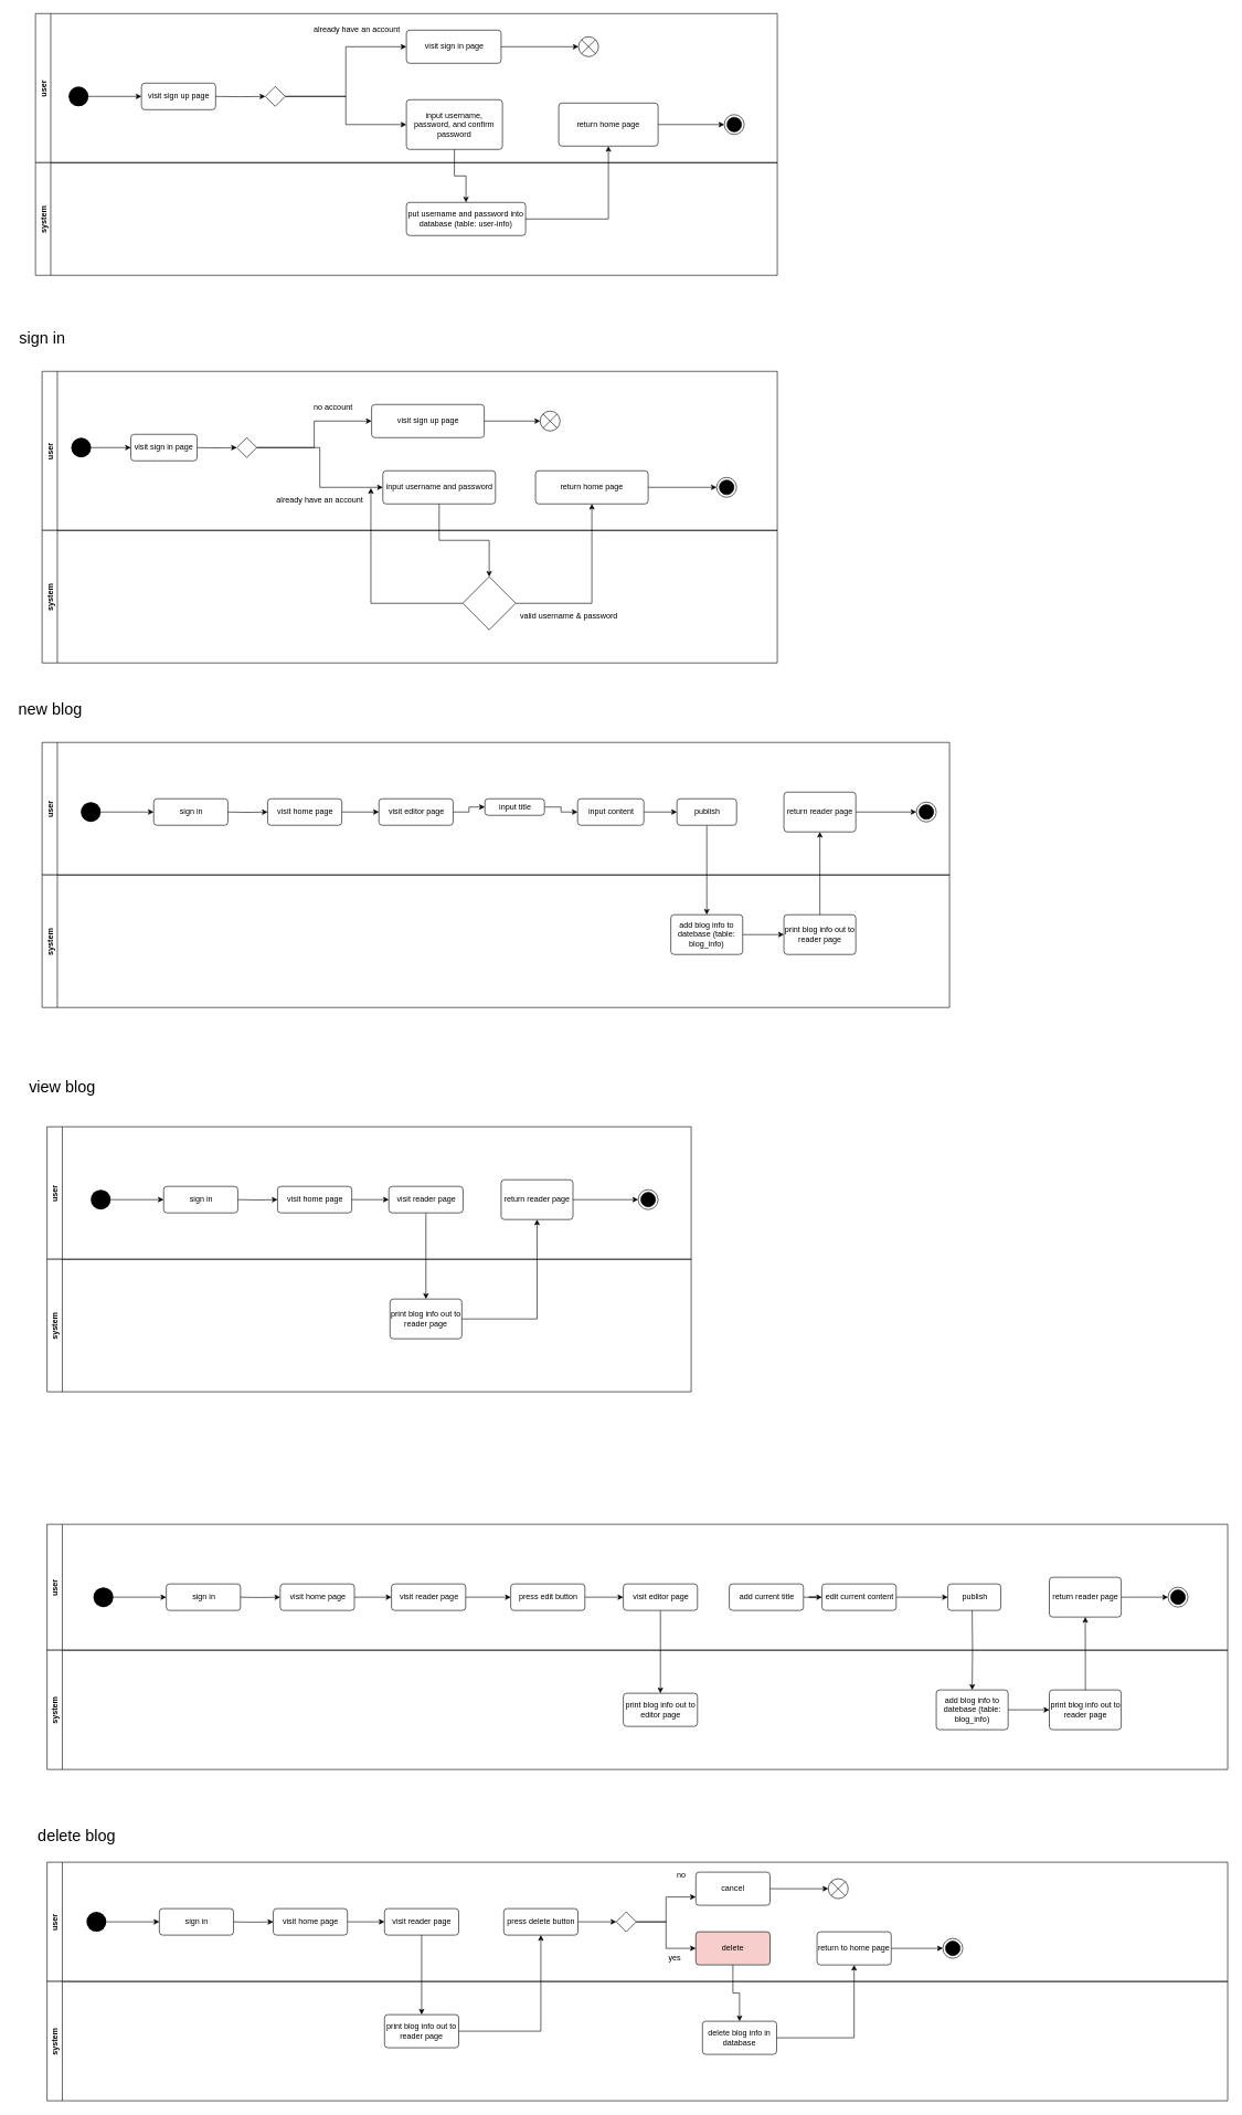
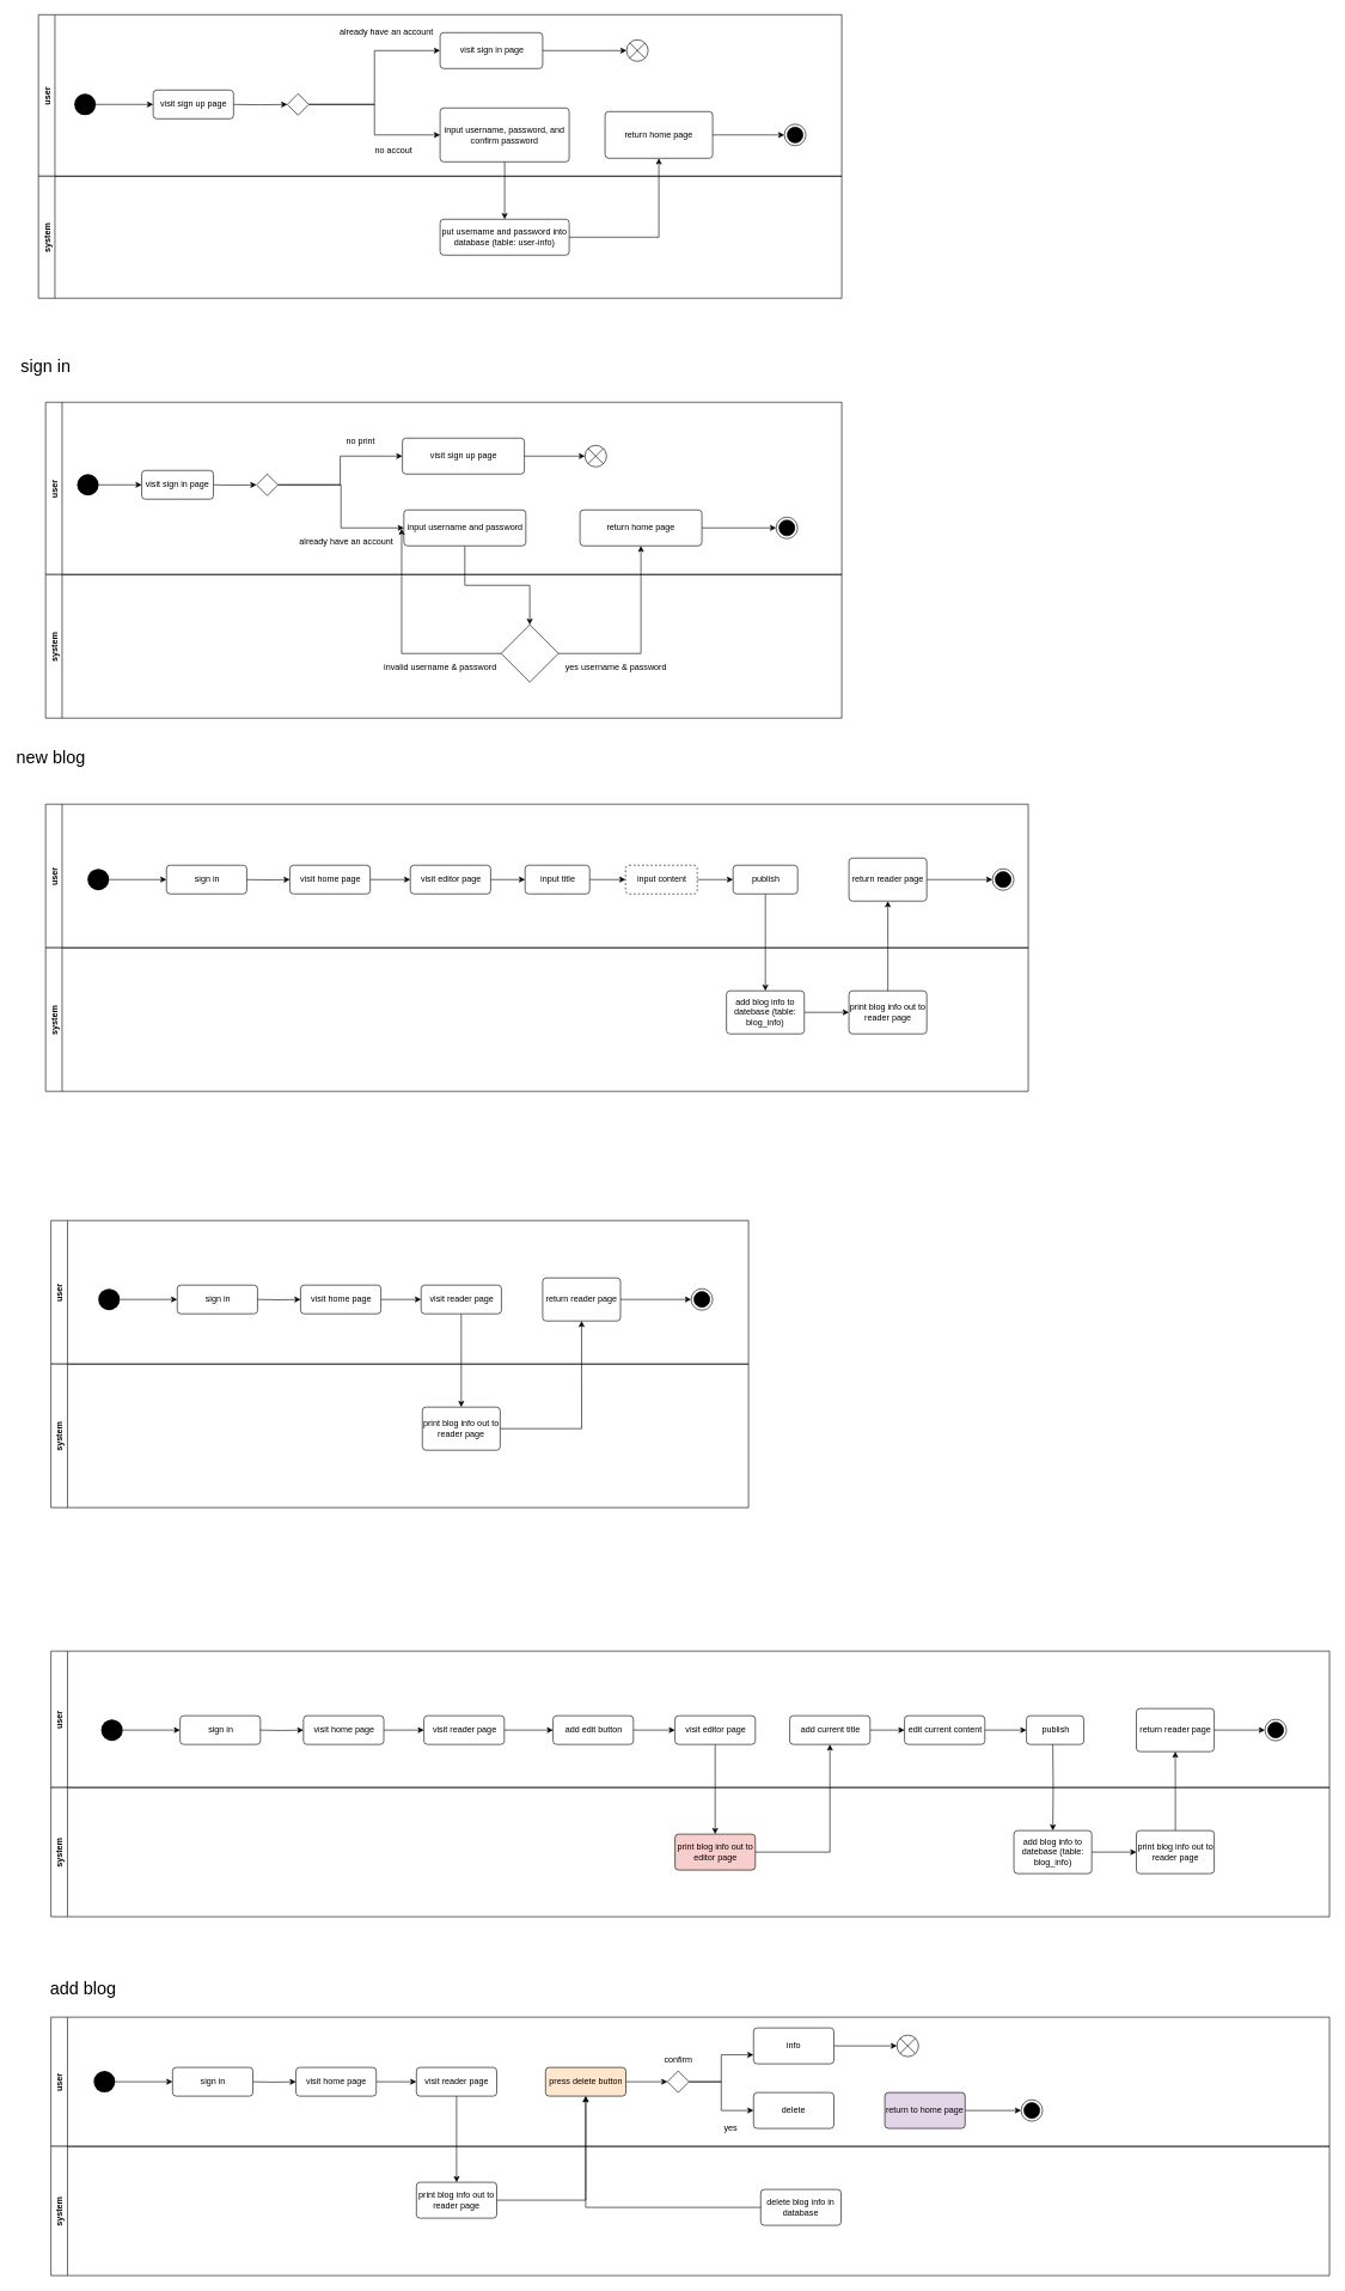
- <mxCell id="82" value="input username, password, and confirm password" style="html=1;align=center;verticalAlign=middle;rounded=1;absoluteArcSize=1;arcSize=10;dashed=0;whiteSpace=wrap;" vertex="1" parent="81"><mxGeometry x="560" y="130" width="145" height="75" as="geometry" /></mxCell>
+ <mxCell id="82" value="input username, password, and confirm password" style="html=1;align=center;verticalAlign=middle;rounded=1;absoluteArcSize=1;arcSize=10;dashed=0;whiteSpace=wrap;" vertex="1" parent="81"><mxGeometry x="560" y="130" width="180" height="75" as="geometry" /></mxCell>
+ <mxCell id="89" value="no accout" style="text;html=1;align=center;verticalAlign=middle;resizable=0;points=[];autosize=1;strokeColor=none;fillColor=none;" vertex="1" parent="81"><mxGeometry x="460" y="180" width="70" height="20" as="geometry" /></mxCell>
- <mxCell id="15" value="&lt;font style=&quot;font-size: 12px;&quot;&gt;no account&lt;/font&gt;" style="text;html=1;align=center;verticalAlign=middle;resizable=0;points=[];autosize=1;strokeColor=none;fillColor=none;fontSize=24;" vertex="1" parent="1"><mxGeometry x="467" y="590" width="70" height="40" as="geometry" /></mxCell>
+ <mxCell id="15" value="&lt;font style=&quot;font-size: 12px;&quot;&gt;no print&lt;/font&gt;" style="text;html=1;align=center;verticalAlign=middle;resizable=0;points=[];autosize=1;strokeColor=none;fillColor=none;fontSize=24;" vertex="1" parent="1"><mxGeometry x="467" y="590" width="70" height="40" as="geometry" /></mxCell>
- <mxCell id="9" value="input username and password" style="html=1;align=center;verticalAlign=middle;rounded=1;absoluteArcSize=1;arcSize=10;dashed=0;whiteSpace=wrap;" vertex="1" parent="1"><mxGeometry x="577.5" y="710" width="170" height="50" as="geometry" /></mxCell>
+ <mxCell id="9" value="input username and password" style="html=1;align=center;verticalAlign=middle;rounded=1;absoluteArcSize=1;arcSize=10;dashed=0;whiteSpace=wrap;" vertex="1" parent="1"><mxGeometry x="562.5" y="710" width="170" height="50" as="geometry" /></mxCell>
+ <mxCell id="102" value="invalid username &amp;amp; password" style="text;html=1;align=center;verticalAlign=middle;resizable=0;points=[];autosize=1;strokeColor=none;fillColor=none;fontSize=12;" vertex="1" parent="99"><mxGeometry x="465" y="120" width="170" height="20" as="geometry" /></mxCell>
- <mxCell id="101" value="valid username &amp;amp; password" style="text;html=1;align=center;verticalAlign=middle;resizable=0;points=[];autosize=1;strokeColor=none;fillColor=none;fontSize=12;" vertex="1" parent="99"><mxGeometry x="715" y="120" width="160" height="20" as="geometry" /></mxCell>
+ <mxCell id="101" value="yes username &amp;amp; password" style="text;html=1;align=center;verticalAlign=middle;resizable=0;points=[];autosize=1;strokeColor=none;fillColor=none;fontSize=12;" vertex="1" parent="99"><mxGeometry x="715" y="120" width="160" height="20" as="geometry" /></mxCell>
- <mxCell id="27" value="&lt;font style=&quot;font-size: 24px;&quot;&gt;new blog&lt;/font&gt;" style="text;html=1;align=center;verticalAlign=middle;resizable=0;points=[];autosize=1;strokeColor=none;fillColor=none;" vertex="1" parent="1"><mxGeometry x="20" y="1060" width="110" height="20" as="geometry" /></mxCell>
+ <mxCell id="27" value="&lt;font style=&quot;font-size: 24px;&quot;&gt;new blog&lt;/font&gt;" style="text;html=1;align=center;verticalAlign=middle;resizable=0;points=[];autosize=1;strokeColor=none;fillColor=none;" vertex="1" parent="1"><mxGeometry x="15" y="1045" width="110" height="20" as="geometry" /></mxCell>
- <mxCell id="36" value="input title" style="html=1;align=center;verticalAlign=middle;rounded=1;absoluteArcSize=1;arcSize=10;dashed=0;" vertex="1" parent="1"><mxGeometry x="731.5" y="1205" width="90" height="25" as="geometry" /></mxCell>
+ <mxCell id="36" value="input title" style="html=1;align=center;verticalAlign=middle;rounded=1;absoluteArcSize=1;arcSize=10;dashed=0;" vertex="1" parent="1"><mxGeometry x="731.5" y="1205" width="90" height="40" as="geometry" /></mxCell>
- <mxCell id="34" value="input content" style="html=1;align=center;verticalAlign=middle;rounded=1;absoluteArcSize=1;arcSize=10;dashed=0;" vertex="1" parent="1"><mxGeometry x="871.5" y="1205" width="100" height="40" as="geometry" /></mxCell>
+ <mxCell id="34" value="input content" style="html=1;align=center;verticalAlign=middle;rounded=1;absoluteArcSize=1;arcSize=10;dashed=1;" vertex="1" parent="1"><mxGeometry x="871.5" y="1205" width="100" height="40" as="geometry" /></mxCell>
- <mxCell id="42" value="&lt;font style=&quot;font-size: 24px;&quot;&gt;view blog&lt;/font&gt;" style="text;html=1;align=center;verticalAlign=middle;resizable=0;points=[];autosize=1;strokeColor=none;fillColor=none;" vertex="1" parent="1"><mxGeometry x="33" y="1630" width="120" height="20" as="geometry" /></mxCell>
- <mxCell id="57" value="press edit button" style="html=1;align=center;verticalAlign=middle;rounded=1;absoluteArcSize=1;arcSize=10;dashed=0;" vertex="1" parent="1"><mxGeometry x="770.5" y="2390" width="112" height="40" as="geometry" /></mxCell>
+ <mxCell id="57" value="add edit button" style="html=1;align=center;verticalAlign=middle;rounded=1;absoluteArcSize=1;arcSize=10;dashed=0;" vertex="1" parent="1"><mxGeometry x="770.5" y="2390" width="112" height="40" as="geometry" /></mxCell>
- <mxCell id="64" value="edit current content" style="html=1;align=center;verticalAlign=middle;rounded=1;absoluteArcSize=1;arcSize=10;dashed=0;" vertex="1" parent="1"><mxGeometry x="1240.5" y="2390" width="112" height="40" as="geometry" /></mxCell>
+ <mxCell id="64" value="edit current content" style="html=1;align=center;verticalAlign=middle;rounded=1;absoluteArcSize=1;arcSize=10;dashed=0;" vertex="1" parent="1"><mxGeometry x="1260.5" y="2390" width="112" height="40" as="geometry" /></mxCell>
+ <mxCell id="122" style="edgeStyle=orthogonalEdgeStyle;rounded=0;orthogonalLoop=1;jettySize=auto;html=1;entryX=0.5;entryY=1;entryDx=0;entryDy=0;fontSize=12;" edge="1" parent="1" source="123" target="59"><mxGeometry relative="1" as="geometry" /></mxCell>
- <mxCell id="123" value="print blog info out to editor page" style="html=1;align=center;verticalAlign=middle;rounded=1;absoluteArcSize=1;arcSize=10;dashed=0;whiteSpace=wrap;" vertex="1" parent="1"><mxGeometry x="940.5" y="2555" width="112" height="50" as="geometry" /></mxCell>
+ <mxCell id="123" value="print blog info out to editor page" style="html=1;align=center;verticalAlign=middle;rounded=1;absoluteArcSize=1;arcSize=10;dashed=0;whiteSpace=wrap;fillColor=#f8cecc;" vertex="1" parent="1"><mxGeometry x="940.5" y="2555" width="112" height="50" as="geometry" /></mxCell>
- <mxCell id="69" value="&lt;font style=&quot;font-size: 24px;&quot;&gt;delete blog&lt;/font&gt;" style="text;html=1;align=center;verticalAlign=middle;resizable=0;points=[];autosize=1;strokeColor=none;fillColor=none;" vertex="1" parent="1"><mxGeometry x="50" y="2760" width="130" height="20" as="geometry" /></mxCell>
+ <mxCell id="69" value="&lt;font style=&quot;font-size: 24px;&quot;&gt;add blog&lt;/font&gt;" style="text;html=1;align=center;verticalAlign=middle;resizable=0;points=[];autosize=1;strokeColor=none;fillColor=none;" vertex="1" parent="1"><mxGeometry x="50" y="2760" width="130" height="20" as="geometry" /></mxCell>
- <mxCell id="134" value="no" style="text;html=1;align=center;verticalAlign=middle;resizable=0;points=[];autosize=1;strokeColor=none;fillColor=none;" vertex="1" parent="132"><mxGeometry x="942.5" y="10" width="30" height="20" as="geometry" /></mxCell>
- <mxCell id="139" value="cancel" style="html=1;align=center;verticalAlign=middle;rounded=1;absoluteArcSize=1;arcSize=10;dashed=0;whiteSpace=wrap;" vertex="1" parent="132"><mxGeometry x="979.5" y="15" width="112" height="50" as="geometry" /></mxCell>
+ <mxCell id="139" value="info" style="html=1;align=center;verticalAlign=middle;rounded=1;absoluteArcSize=1;arcSize=10;dashed=0;whiteSpace=wrap;" vertex="1" parent="132"><mxGeometry x="979.5" y="15" width="112" height="50" as="geometry" /></mxCell>
+ <mxCell id="80" value="confirm" style="text;html=1;align=center;verticalAlign=middle;resizable=0;points=[];autosize=1;strokeColor=none;fillColor=none;" vertex="1" parent="1"><mxGeometry x="920" y="2860" width="50" height="20" as="geometry" /></mxCell>
- <mxCell id="76" value="press delete button" style="html=1;align=center;verticalAlign=middle;rounded=1;absoluteArcSize=1;arcSize=10;dashed=0;" vertex="1" parent="1"><mxGeometry x="760" y="2880" width="112" height="40" as="geometry" /></mxCell>
+ <mxCell id="76" value="press delete button" style="html=1;align=center;verticalAlign=middle;rounded=1;absoluteArcSize=1;arcSize=10;dashed=0;fillColor=#ffe6cc;" vertex="1" parent="1"><mxGeometry x="760" y="2880" width="112" height="40" as="geometry" /></mxCell>
- <mxCell id="137" value="delete&lt;br&gt;" style="html=1;align=center;verticalAlign=middle;rounded=1;absoluteArcSize=1;arcSize=10;dashed=0;whiteSpace=wrap;fillColor=#f8cecc;" vertex="1" parent="132"><mxGeometry x="979.5" y="105" width="112" height="50" as="geometry" /></mxCell>
+ <mxCell id="137" value="delete&lt;br&gt;" style="html=1;align=center;verticalAlign=middle;rounded=1;absoluteArcSize=1;arcSize=10;dashed=0;whiteSpace=wrap;" vertex="1" parent="132"><mxGeometry x="979.5" y="105" width="112" height="50" as="geometry" /></mxCell>
- <mxCell id="141" value="return to home page" style="html=1;align=center;verticalAlign=middle;rounded=1;absoluteArcSize=1;arcSize=10;dashed=0;whiteSpace=wrap;" vertex="1" parent="132"><mxGeometry x="1162.5" y="105" width="112" height="50" as="geometry" /></mxCell>
+ <mxCell id="141" value="return to home page" style="html=1;align=center;verticalAlign=middle;rounded=1;absoluteArcSize=1;arcSize=10;dashed=0;whiteSpace=wrap;fillColor=#e1d5e7;" vertex="1" parent="132"><mxGeometry x="1162.5" y="105" width="112" height="50" as="geometry" /></mxCell>
- <mxCell id="136" value="yes" style="text;html=1;align=center;verticalAlign=middle;resizable=0;points=[];autosize=1;strokeColor=none;fillColor=none;" vertex="1" parent="132"><mxGeometry x="932.5" y="135" width="30" height="20" as="geometry" /></mxCell>
+ <mxCell id="136" value="yes" style="text;html=1;align=center;verticalAlign=middle;resizable=0;points=[];autosize=1;strokeColor=none;fillColor=none;" vertex="1" parent="132"><mxGeometry x="932.5" y="145" width="30" height="20" as="geometry" /></mxCell>
- <mxCell id="146" style="edgeStyle=orthogonalEdgeStyle;rounded=0;orthogonalLoop=1;jettySize=auto;html=1;entryX=0.5;entryY=0;entryDx=0;entryDy=0;fontSize=12;" edge="1" parent="1" source="137" target="144"><mxGeometry relative="1" as="geometry" /></mxCell>
- <mxCell id="147" style="edgeStyle=orthogonalEdgeStyle;rounded=0;orthogonalLoop=1;jettySize=auto;html=1;entryX=0.5;entryY=1;entryDx=0;entryDy=0;fontSize=12;" edge="1" parent="1" source="144" target="141"><mxGeometry relative="1" as="geometry" /></mxCell>
+ <mxCell id="147" style="edgeStyle=orthogonalEdgeStyle;rounded=0;orthogonalLoop=1;jettySize=auto;html=1;fontSize=12;" edge="1" parent="1" source="144" target="76"><mxGeometry relative="1" as="geometry" /></mxCell>
